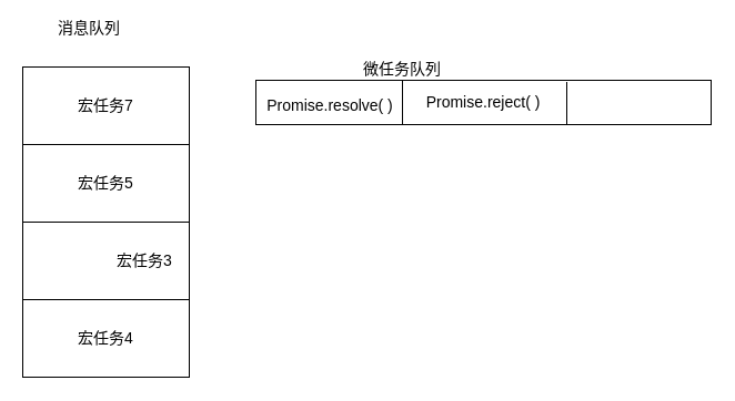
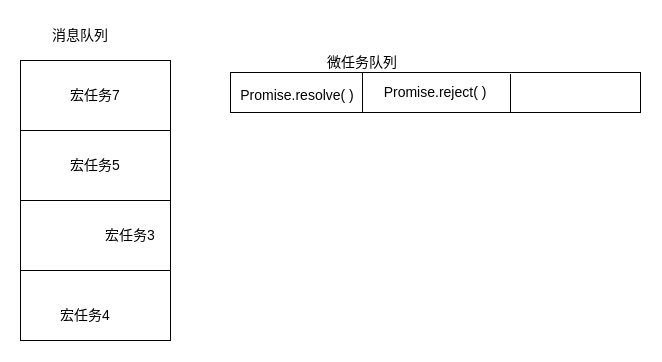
- <mxCell id="11" value="消息队列" style="text;html=1;strokeColor=none;fillColor=none;align=center;verticalAlign=middle;whiteSpace=wrap;rounded=0;fontSize=14;" parent="1" vertex="1"><mxGeometry x="50" y="10" width="60" height="30" as="geometry" /></mxCell>
+ <mxCell id="11" value="消息队列" style="text;html=1;strokeColor=none;fillColor=none;align=center;verticalAlign=middle;whiteSpace=wrap;rounded=0;fontSize=14;" parent="1" vertex="1"><mxGeometry x="50" y="20" width="60" height="30" as="geometry" /></mxCell>
- <mxCell id="9" value="宏任务4" style="text;html=1;strokeColor=none;fillColor=none;align=center;verticalAlign=middle;whiteSpace=wrap;rounded=0;fontSize=14;" parent="1" vertex="1"><mxGeometry x="65" y="290" width="60" height="30" as="geometry" /></mxCell>
+ <mxCell id="9" value="宏任务4" style="text;html=1;strokeColor=none;fillColor=none;align=center;verticalAlign=middle;whiteSpace=wrap;rounded=0;fontSize=14;" parent="1" vertex="1"><mxGeometry x="55" y="300" width="60" height="30" as="geometry" /></mxCell>
